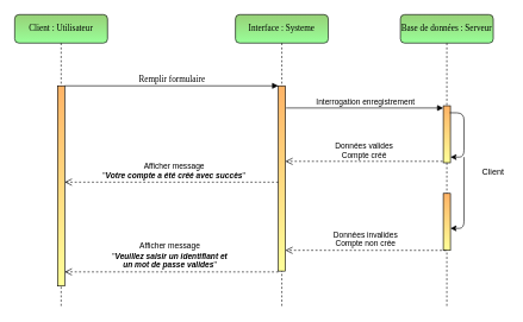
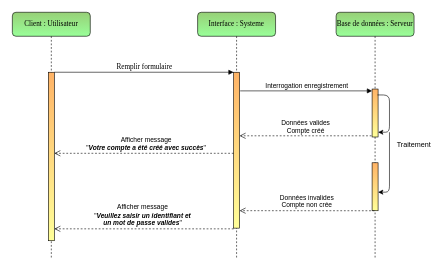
- <mxCell id="14" value="Client" style="text;html=1;strokeColor=none;fillColor=none;align=center;verticalAlign=middle;whiteSpace=wrap;rounded=0;shadow=0;glass=0;" parent="1" vertex="1"><mxGeometry x="670" y="231" width="40" height="20" as="geometry" /></mxCell>
+ <mxCell id="14" value="Traitement" style="text;html=1;strokeColor=none;fillColor=none;align=center;verticalAlign=middle;whiteSpace=wrap;rounded=0;shadow=0;glass=0;" parent="1" vertex="1"><mxGeometry x="670" y="231" width="40" height="20" as="geometry" /></mxCell>
